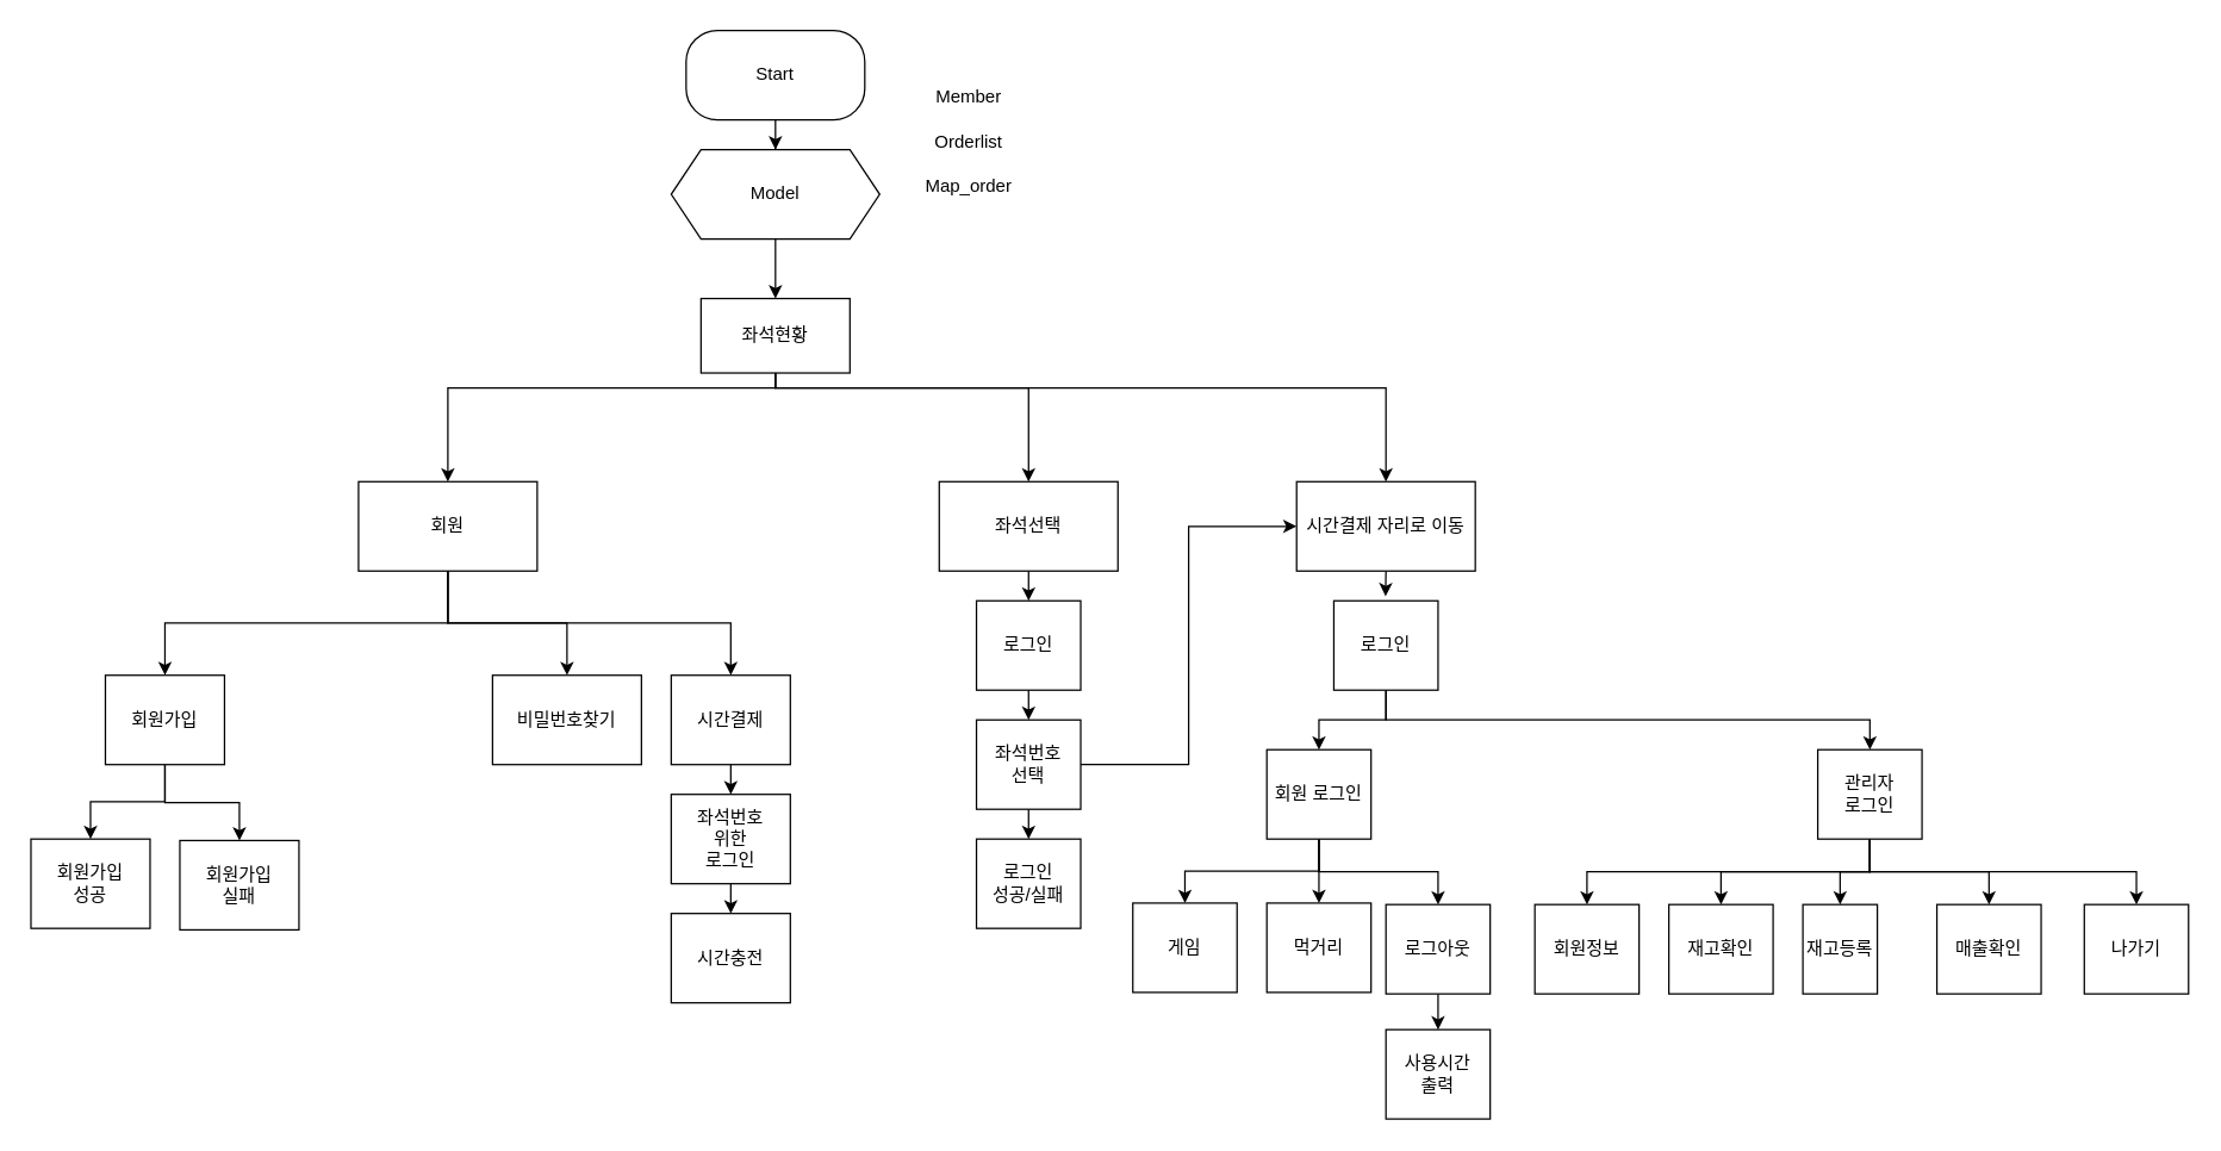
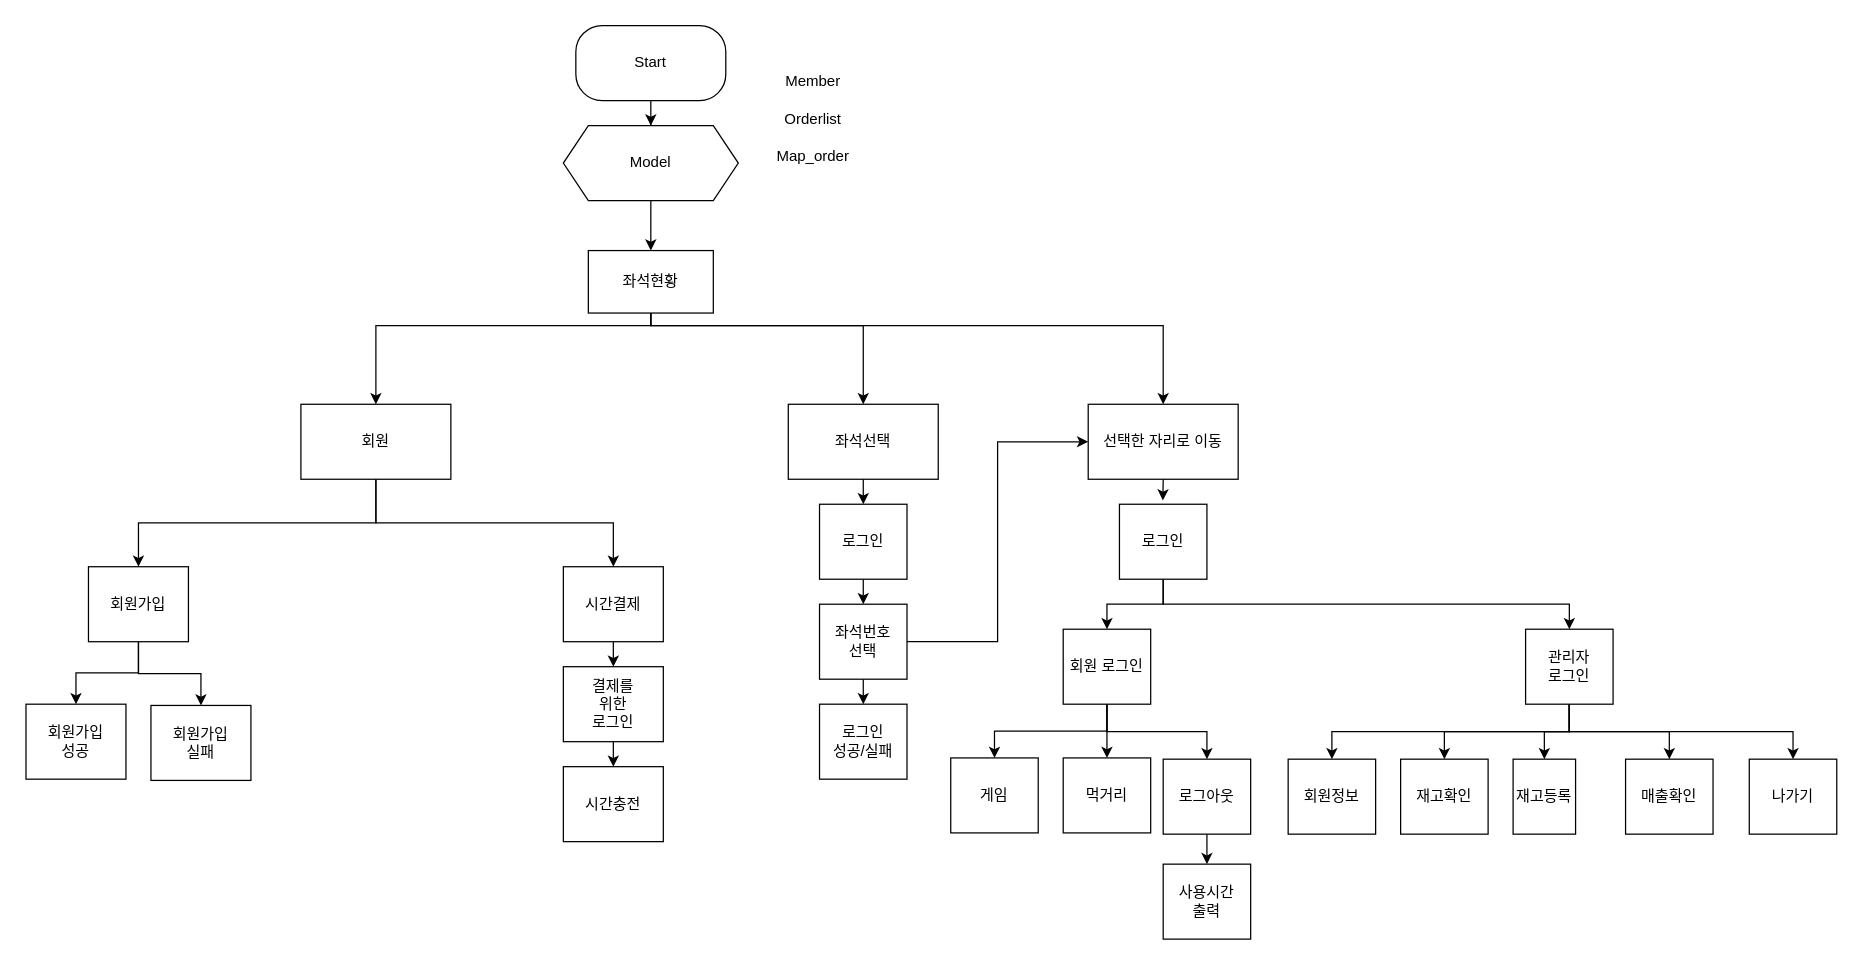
- <mxCell id="20" value="시간결제 자리로 이동" style="rounded=0;whiteSpace=wrap;html=1;" vertex="1" parent="1"><mxGeometry x="870" y="323" width="120" height="60" as="geometry" /></mxCell>
+ <mxCell id="20" value="선택한 자리로 이동" style="rounded=0;whiteSpace=wrap;html=1;" vertex="1" parent="1"><mxGeometry x="870" y="323" width="120" height="60" as="geometry" /></mxCell>
- <mxCell id="14" style="edgeStyle=orthogonalEdgeStyle;rounded=0;orthogonalLoop=1;jettySize=auto;html=1;exitX=0.5;exitY=1;exitDx=0;exitDy=0;entryX=0.5;entryY=0;entryDx=0;entryDy=0;" edge="1" parent="1" source="16" target="24"><mxGeometry relative="1" as="geometry" /></mxCell>
- <mxCell id="24" value="비밀번호찾기" style="rounded=0;whiteSpace=wrap;html=1;" vertex="1" parent="1"><mxGeometry x="330" y="453" width="100" height="60" as="geometry" /></mxCell>
- <mxCell id="30" value="좌석번호 &lt;br&gt;위한&lt;br&gt;로그인" style="rounded=0;whiteSpace=wrap;html=1;" vertex="1" parent="1"><mxGeometry x="450" y="533" width="80" height="60" as="geometry" /></mxCell>
+ <mxCell id="30" value="결제를 &lt;br&gt;위한&lt;br&gt;로그인" style="rounded=0;whiteSpace=wrap;html=1;" vertex="1" parent="1"><mxGeometry x="450" y="533" width="80" height="60" as="geometry" /></mxCell>
